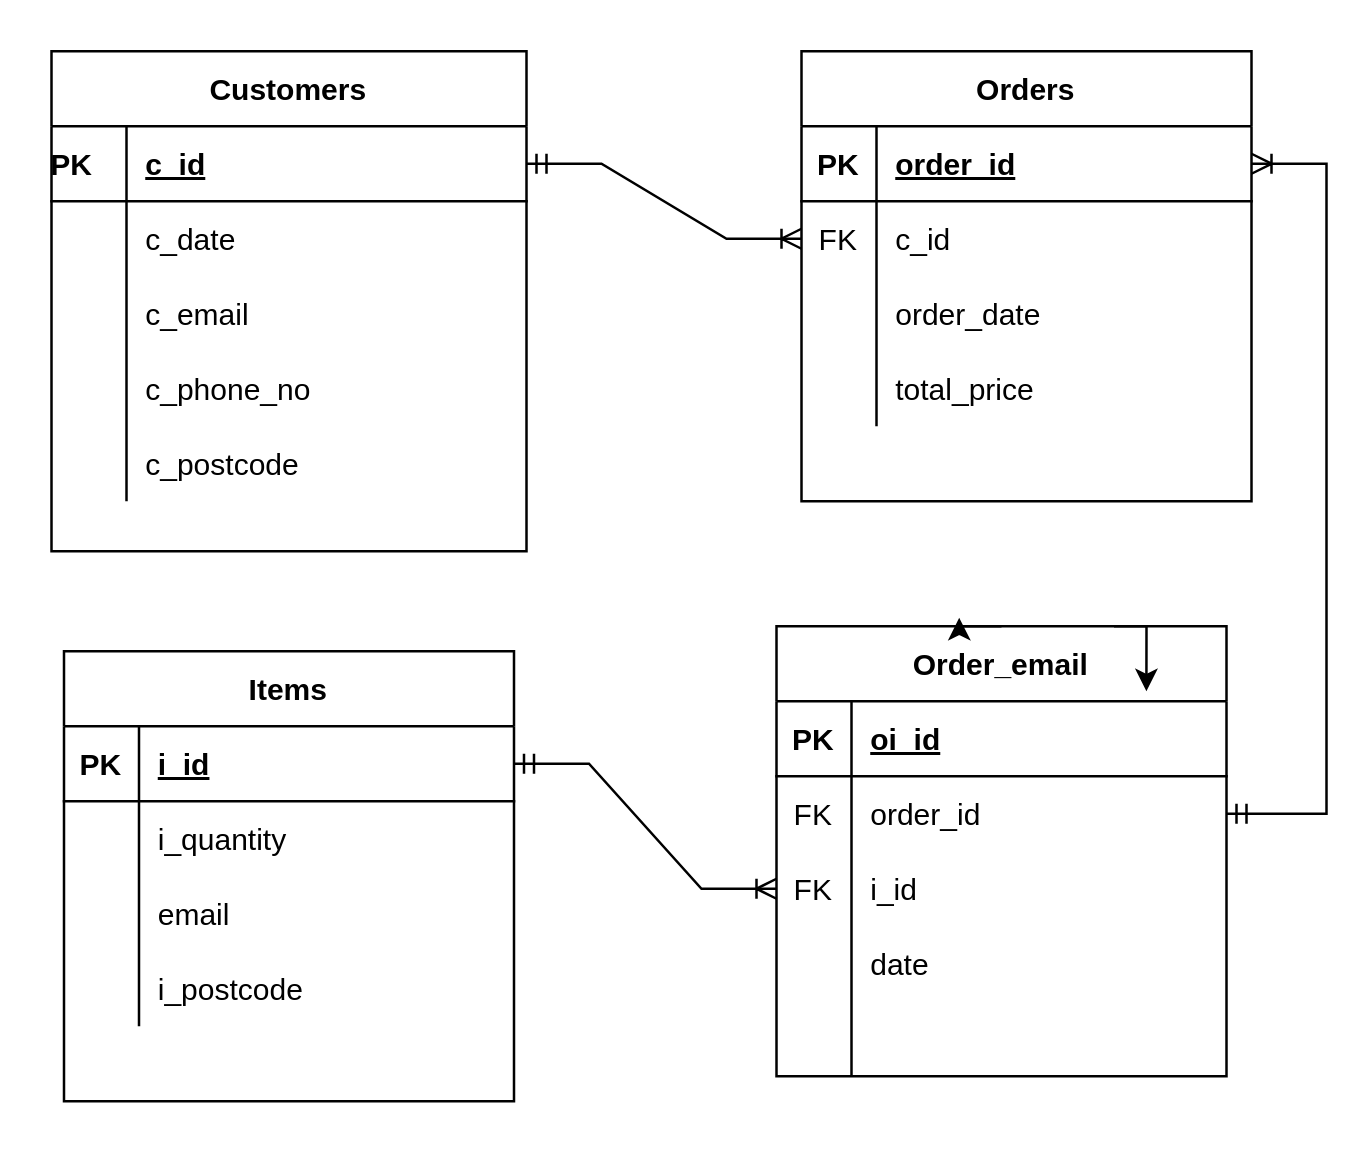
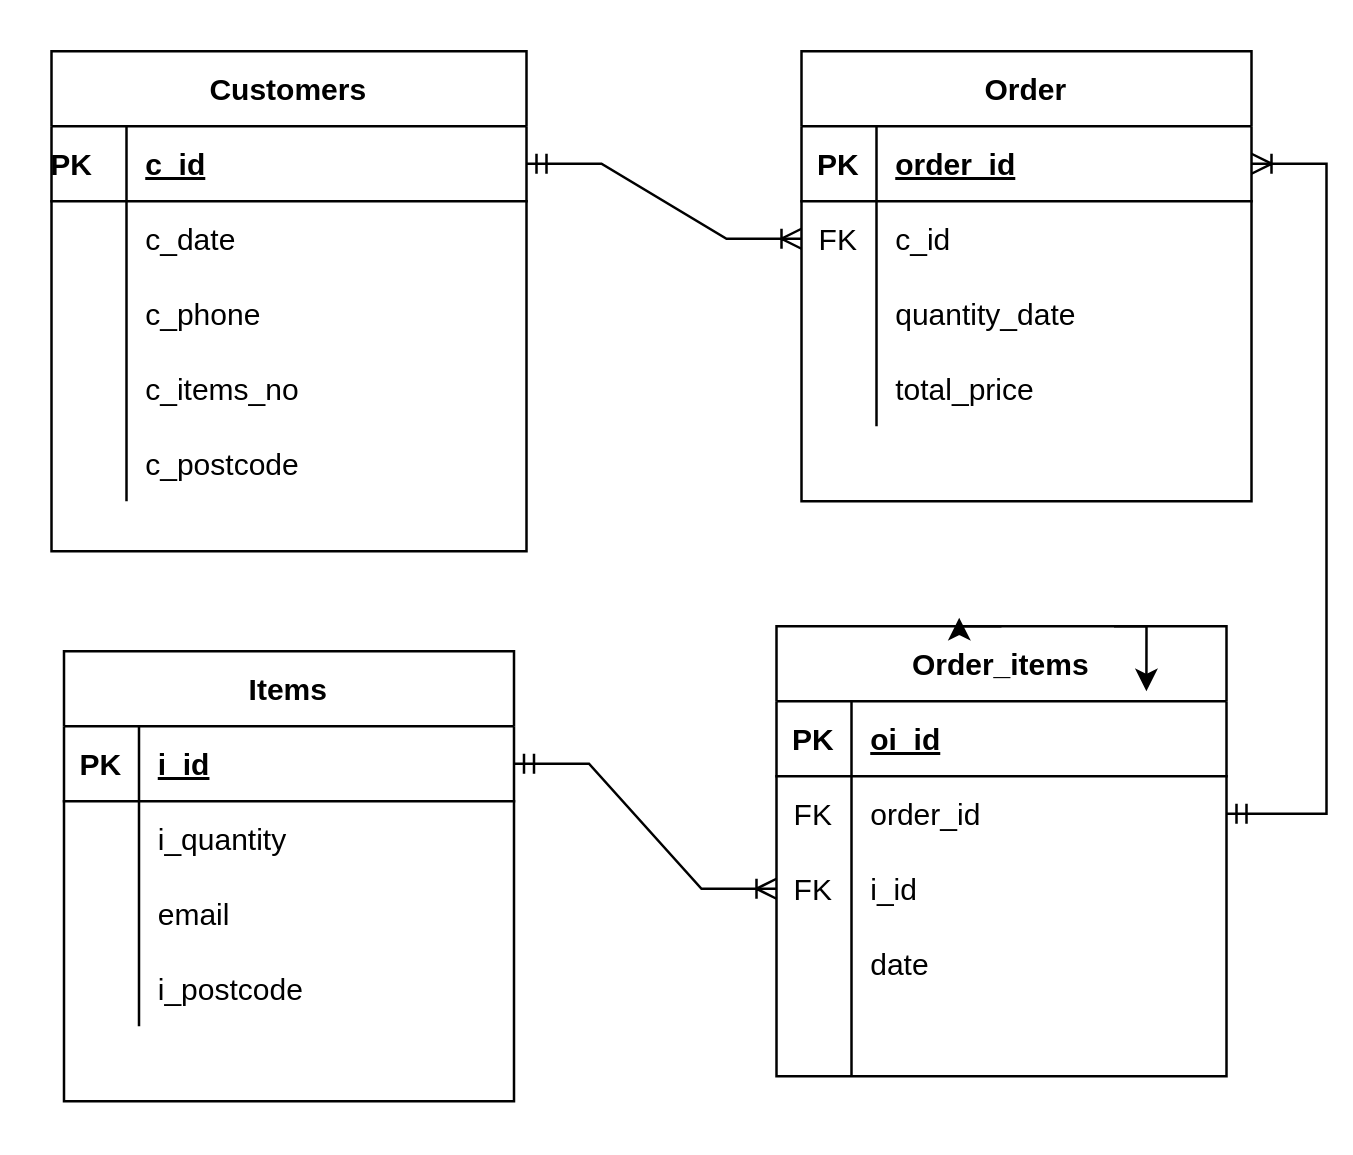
- <mxCell id="2" value="Orders" style="shape=table;startSize=30;container=1;collapsible=1;childLayout=tableLayout;fixedRows=1;rowLines=0;fontStyle=1;align=center;resizeLast=1;" vertex="1" parent="1"><mxGeometry x="320" y="20" width="180" height="180" as="geometry"><mxRectangle x="290" y="40" width="80" height="30" as="alternateBounds" /></mxGeometry></mxCell>
+ <mxCell id="2" value="Order" style="shape=table;startSize=30;container=1;collapsible=1;childLayout=tableLayout;fixedRows=1;rowLines=0;fontStyle=1;align=center;resizeLast=1;" vertex="1" parent="1"><mxGeometry x="320" y="20" width="180" height="180" as="geometry"><mxRectangle x="290" y="40" width="80" height="30" as="alternateBounds" /></mxGeometry></mxCell>
- <mxCell id="24" value="c_email" style="shape=partialRectangle;connectable=0;fillColor=none;top=0;left=0;bottom=0;right=0;align=left;spacingLeft=6;overflow=hidden;" vertex="1" parent="22"><mxGeometry x="30" width="160" height="30" as="geometry"><mxRectangle width="160" height="30" as="alternateBounds" /></mxGeometry></mxCell>
+ <mxCell id="24" value="c_phone" style="shape=partialRectangle;connectable=0;fillColor=none;top=0;left=0;bottom=0;right=0;align=left;spacingLeft=6;overflow=hidden;" vertex="1" parent="22"><mxGeometry x="30" width="160" height="30" as="geometry"><mxRectangle width="160" height="30" as="alternateBounds" /></mxGeometry></mxCell>
- <mxCell id="11" value="order_date" style="shape=partialRectangle;connectable=0;fillColor=none;top=0;left=0;bottom=0;right=0;align=left;spacingLeft=6;overflow=hidden;" vertex="1" parent="9"><mxGeometry x="30" width="150" height="30" as="geometry"><mxRectangle width="150" height="30" as="alternateBounds" /></mxGeometry></mxCell>
+ <mxCell id="11" value="quantity_date" style="shape=partialRectangle;connectable=0;fillColor=none;top=0;left=0;bottom=0;right=0;align=left;spacingLeft=6;overflow=hidden;" vertex="1" parent="9"><mxGeometry x="30" width="150" height="30" as="geometry"><mxRectangle width="150" height="30" as="alternateBounds" /></mxGeometry></mxCell>
- <mxCell id="27" value="c_phone_no" style="shape=partialRectangle;connectable=0;fillColor=none;top=0;left=0;bottom=0;right=0;align=left;spacingLeft=6;overflow=hidden;" vertex="1" parent="25"><mxGeometry x="30" width="160" height="30" as="geometry"><mxRectangle width="160" height="30" as="alternateBounds" /></mxGeometry></mxCell>
+ <mxCell id="27" value="c_items_no" style="shape=partialRectangle;connectable=0;fillColor=none;top=0;left=0;bottom=0;right=0;align=left;spacingLeft=6;overflow=hidden;" vertex="1" parent="25"><mxGeometry x="30" width="160" height="30" as="geometry"><mxRectangle width="160" height="30" as="alternateBounds" /></mxGeometry></mxCell>
- <mxCell id="31" value="Order_email" style="shape=table;startSize=30;container=1;collapsible=1;childLayout=tableLayout;fixedRows=1;rowLines=0;fontStyle=1;align=center;resizeLast=1;" vertex="1" parent="1"><mxGeometry x="310" y="250" width="180" height="180" as="geometry" /></mxCell>
+ <mxCell id="31" value="Order_items" style="shape=table;startSize=30;container=1;collapsible=1;childLayout=tableLayout;fixedRows=1;rowLines=0;fontStyle=1;align=center;resizeLast=1;" vertex="1" parent="1"><mxGeometry x="310" y="250" width="180" height="180" as="geometry" /></mxCell>
